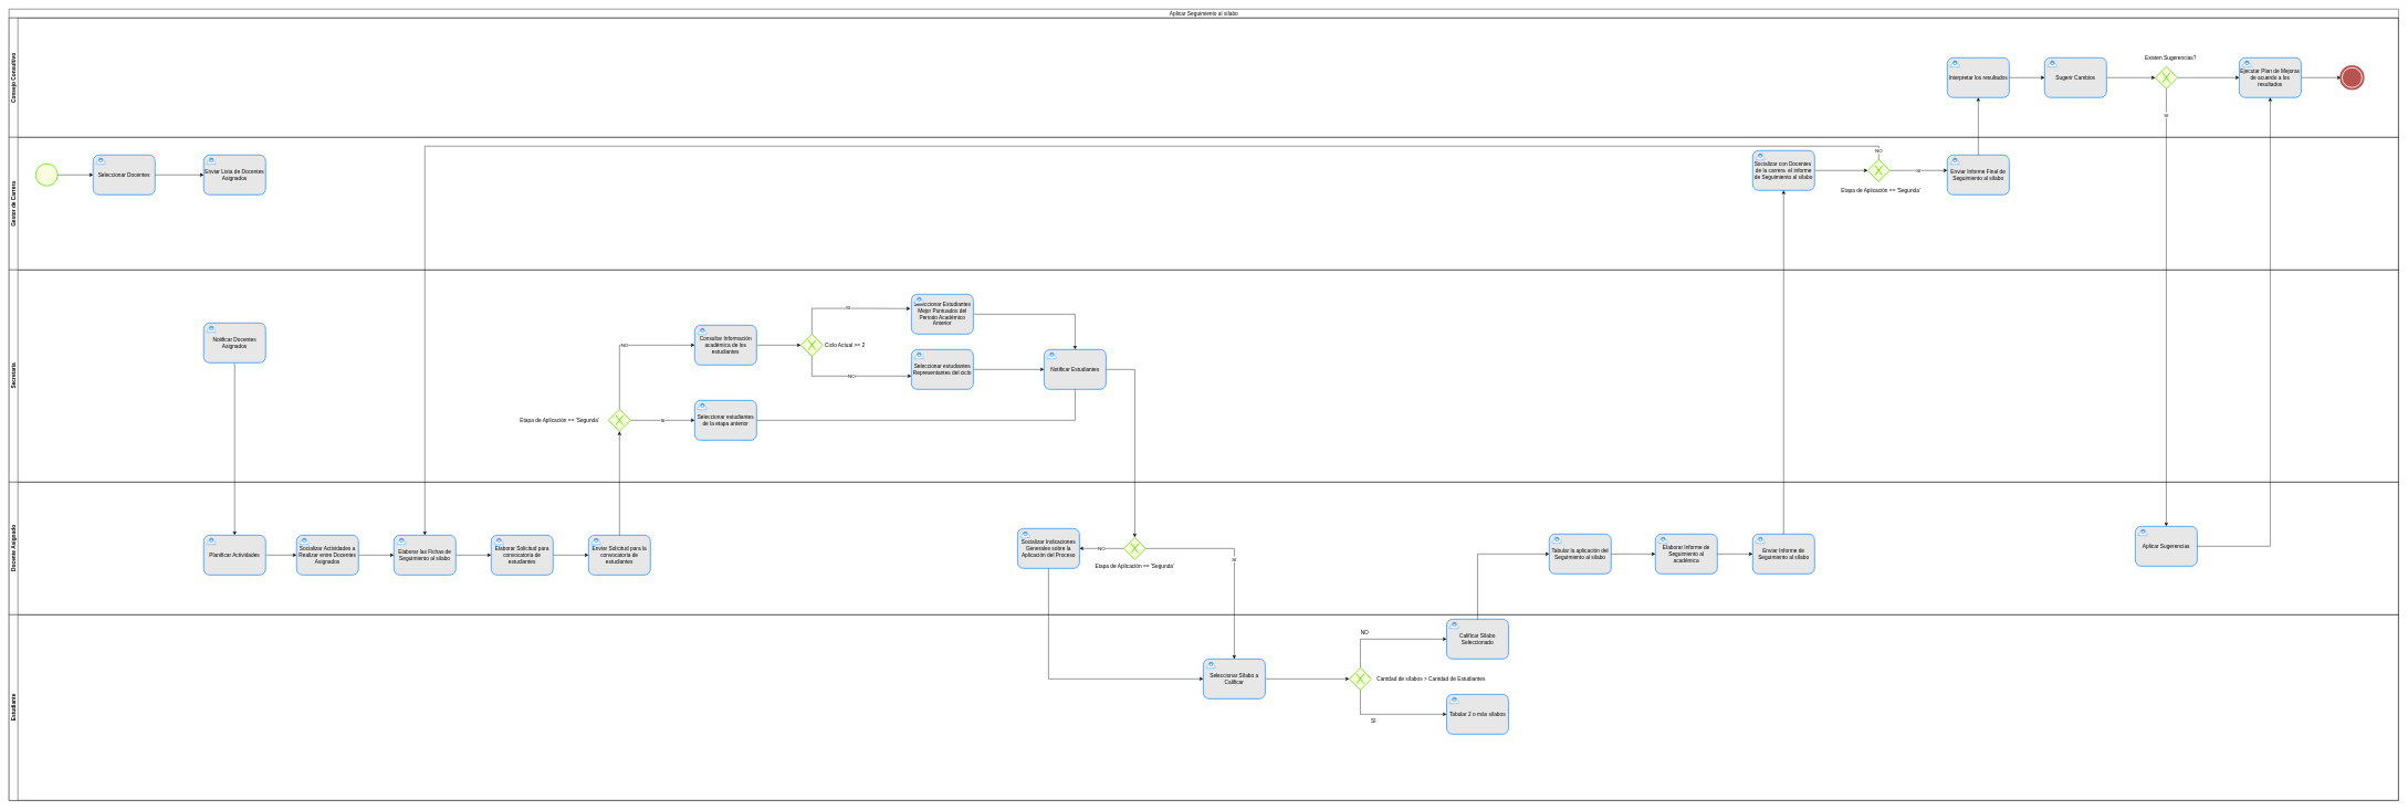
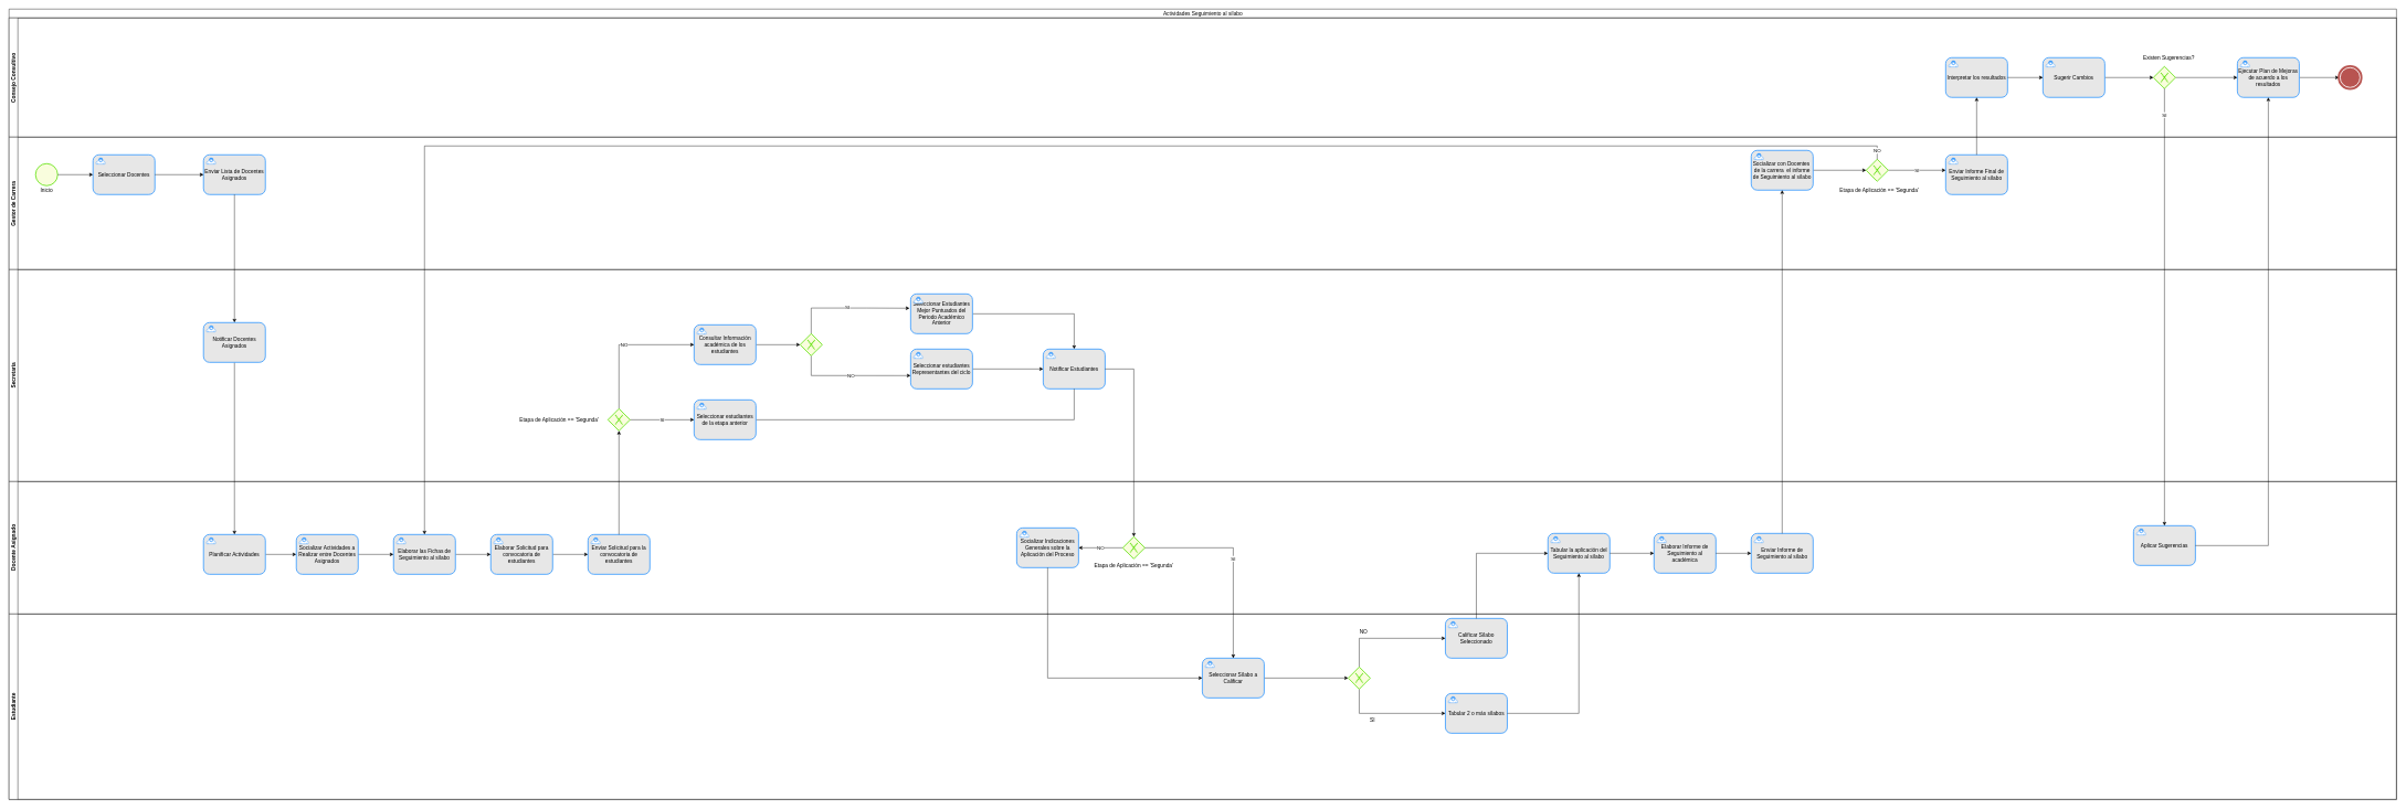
- <mxCell id="2" value="&lt;span style=&quot;font-weight: 400&quot;&gt;Aplicar Seguimiento al sílabo&lt;/span&gt;" style="swimlane;html=1;childLayout=stackLayout;resizeParent=1;resizeParentMax=0;horizontal=1;startSize=20;horizontalStack=0;" parent="1" vertex="1"><mxGeometry x="20" y="20" width="5402" height="1790" as="geometry" /></mxCell>
+ <mxCell id="2" value="&lt;span style=&quot;font-weight: 400&quot;&gt;Actividades Seguimiento al sílabo&lt;/span&gt;" style="swimlane;html=1;childLayout=stackLayout;resizeParent=1;resizeParentMax=0;horizontal=1;startSize=20;horizontalStack=0;" parent="1" vertex="1"><mxGeometry x="20" y="20" width="5402" height="1790" as="geometry" /></mxCell>
+ <mxCell id="27" value="Inicio" style="text;html=1;strokeColor=none;fillColor=none;align=center;verticalAlign=middle;whiteSpace=wrap;rounded=0;" parent="13" vertex="1"><mxGeometry x="35" y="110" width="100" height="20" as="geometry" /></mxCell>
+ <mxCell id="30" style="edgeStyle=orthogonalEdgeStyle;rounded=0;orthogonalLoop=1;jettySize=auto;html=1;" parent="2" source="19" target="40" edge="1"><mxGeometry relative="1" as="geometry" /></mxCell>
- <mxCell id="39" value="Ciclo Actual &amp;gt;= 2" style="text;html=1;strokeColor=none;fillColor=none;align=center;verticalAlign=middle;whiteSpace=wrap;rounded=0;" parent="32" vertex="1"><mxGeometry x="1840" y="160.07" width="100" height="20" as="geometry" /></mxCell>
+ <mxCell id="110" style="edgeStyle=orthogonalEdgeStyle;rounded=0;orthogonalLoop=1;jettySize=auto;html=1;entryX=0.5;entryY=1;entryDx=0;entryDy=0;" edge="1" parent="2" source="98" target="70"><mxGeometry relative="1" as="geometry" /></mxCell>
- <mxCell id="96" value="Cantdad de sílabos &amp;gt; Cantdad de Estudiantes" style="text;html=1;strokeColor=none;fillColor=none;align=center;verticalAlign=middle;whiteSpace=wrap;rounded=0;" parent="90" vertex="1"><mxGeometry x="3080" y="135" width="270" height="20" as="geometry" /></mxCell>
